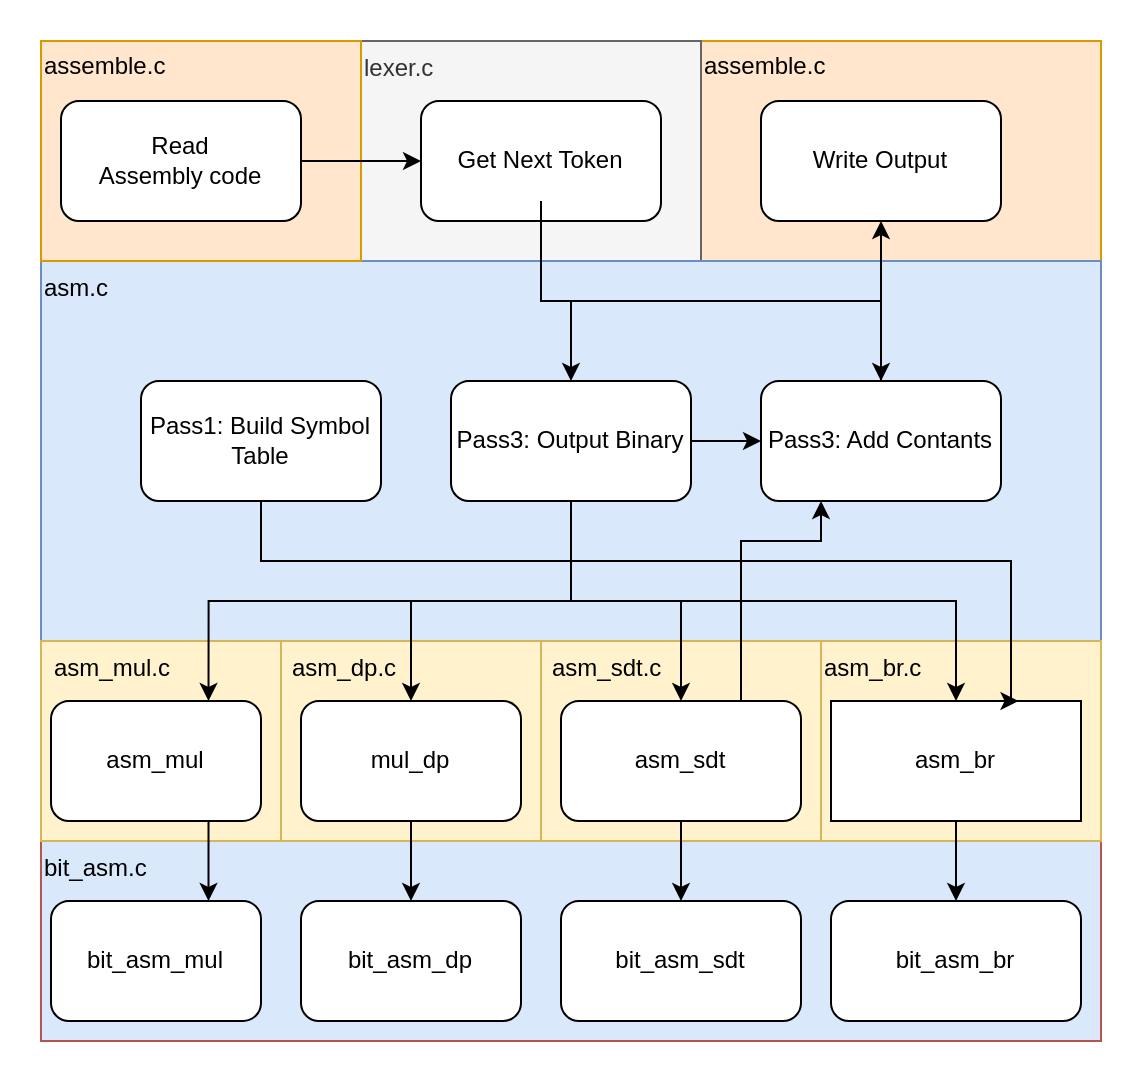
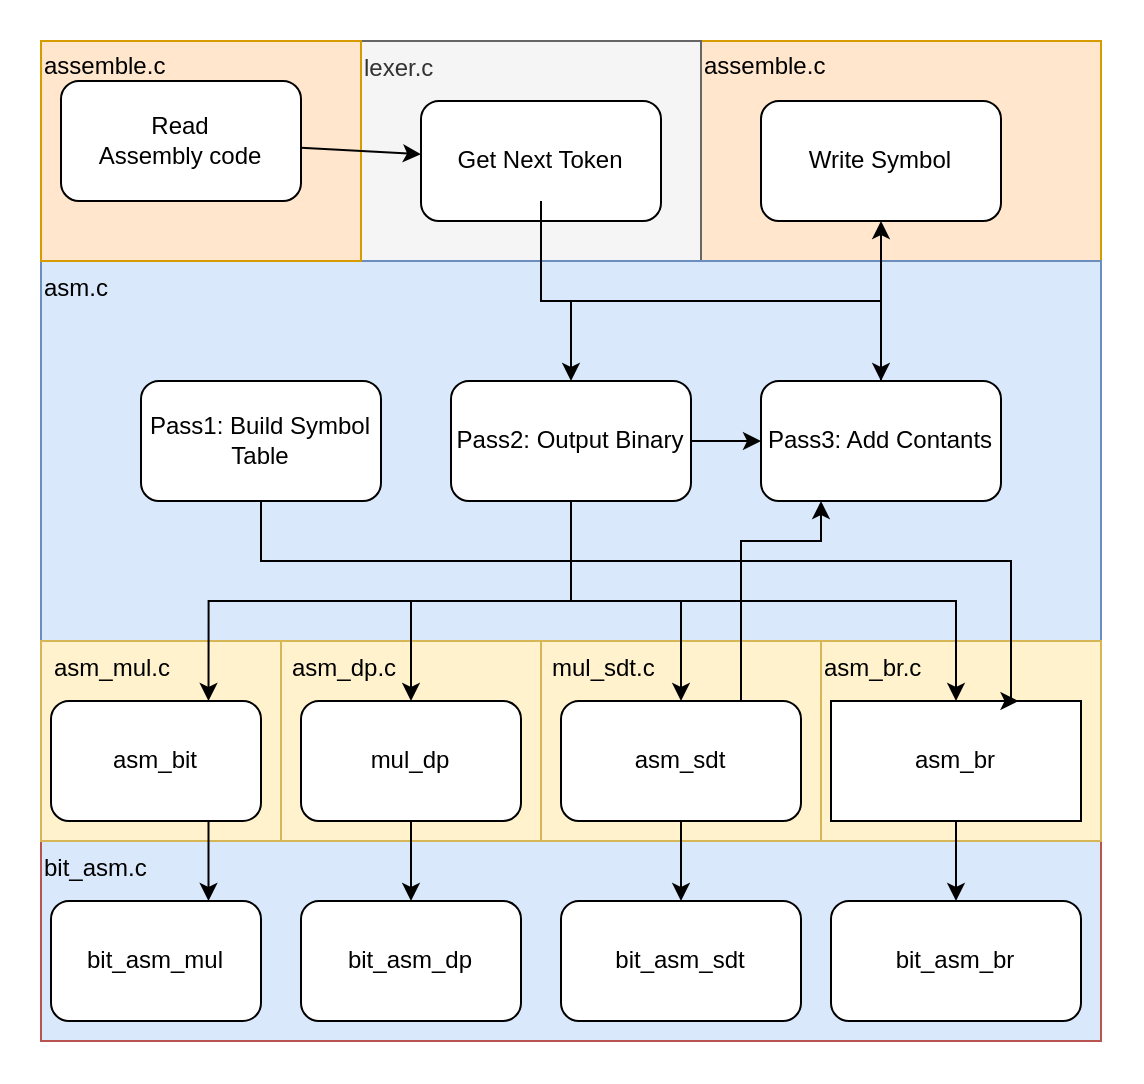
- <mxCell id="11" value="Read &lt;br&gt;Assembly code" style="rounded=1;whiteSpace=wrap;html=1;" parent="1" vertex="1"><mxGeometry x="30" y="50" width="120" height="60" as="geometry" /></mxCell>
+ <mxCell id="11" value="Read &lt;br&gt;Assembly code" style="rounded=1;whiteSpace=wrap;html=1;" parent="1" vertex="1"><mxGeometry x="30" y="40" width="120" height="60" as="geometry" /></mxCell>
- <mxCell id="39" value="Write Output" style="rounded=1;whiteSpace=wrap;html=1;" vertex="1" parent="1"><mxGeometry x="380" y="50" width="120" height="60" as="geometry" /></mxCell>
+ <mxCell id="39" value="Write Symbol" style="rounded=1;whiteSpace=wrap;html=1;" vertex="1" parent="1"><mxGeometry x="380" y="50" width="120" height="60" as="geometry" /></mxCell>
- <mxCell id="31" value="Pass3: Output Binary" style="rounded=1;whiteSpace=wrap;html=1;" vertex="1" parent="1"><mxGeometry x="225" y="190" width="120" height="60" as="geometry" /></mxCell>
+ <mxCell id="31" value="Pass2: Output Binary" style="rounded=1;whiteSpace=wrap;html=1;" vertex="1" parent="1"><mxGeometry x="225" y="190" width="120" height="60" as="geometry" /></mxCell>
- <mxCell id="8" value="asm_sdt.c" style="rounded=0;whiteSpace=wrap;html=1;fontSize=12;fillColor=#fff2cc;strokeColor=#d6b656;align=left;verticalAlign=top;spacingLeft=4;" parent="1" vertex="1"><mxGeometry x="270" y="320" width="140" height="100" as="geometry" /></mxCell>
+ <mxCell id="8" value="mul_sdt.c" style="rounded=0;whiteSpace=wrap;html=1;fontSize=12;fillColor=#fff2cc;strokeColor=#d6b656;align=left;verticalAlign=top;spacingLeft=4;" parent="1" vertex="1"><mxGeometry x="270" y="320" width="140" height="100" as="geometry" /></mxCell>
- <mxCell id="15" value="asm_mul" style="rounded=1;whiteSpace=wrap;html=1;" parent="1" vertex="1"><mxGeometry x="25" y="350" width="105" height="60" as="geometry" /></mxCell>
+ <mxCell id="15" value="asm_bit" style="rounded=1;whiteSpace=wrap;html=1;" parent="1" vertex="1"><mxGeometry x="25" y="350" width="105" height="60" as="geometry" /></mxCell>
